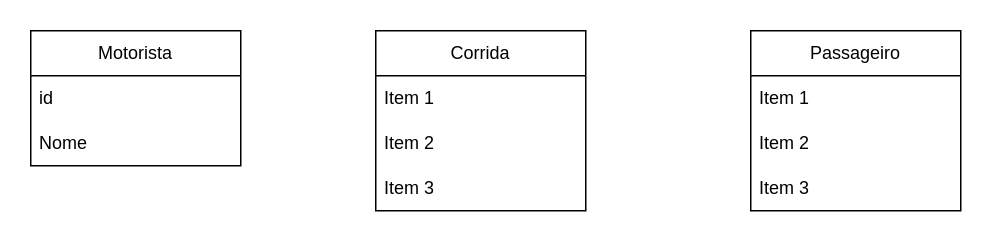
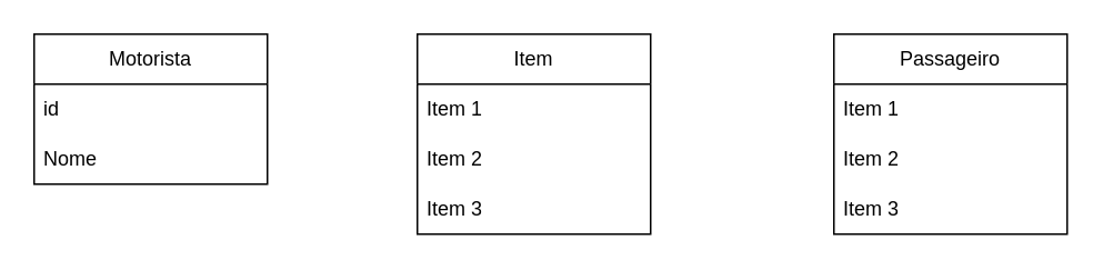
- <mxCell id="5" value="Corrida" style="swimlane;fontStyle=0;childLayout=stackLayout;horizontal=1;startSize=30;horizontalStack=0;resizeParent=1;resizeParentMax=0;resizeLast=0;collapsible=1;marginBottom=0;whiteSpace=wrap;html=1;" vertex="1" parent="1"><mxGeometry x="250" y="20" width="140" height="120" as="geometry" /></mxCell>
+ <mxCell id="5" value="Item" style="swimlane;fontStyle=0;childLayout=stackLayout;horizontal=1;startSize=30;horizontalStack=0;resizeParent=1;resizeParentMax=0;resizeLast=0;collapsible=1;marginBottom=0;whiteSpace=wrap;html=1;" vertex="1" parent="1"><mxGeometry x="250" y="20" width="140" height="120" as="geometry" /></mxCell>
